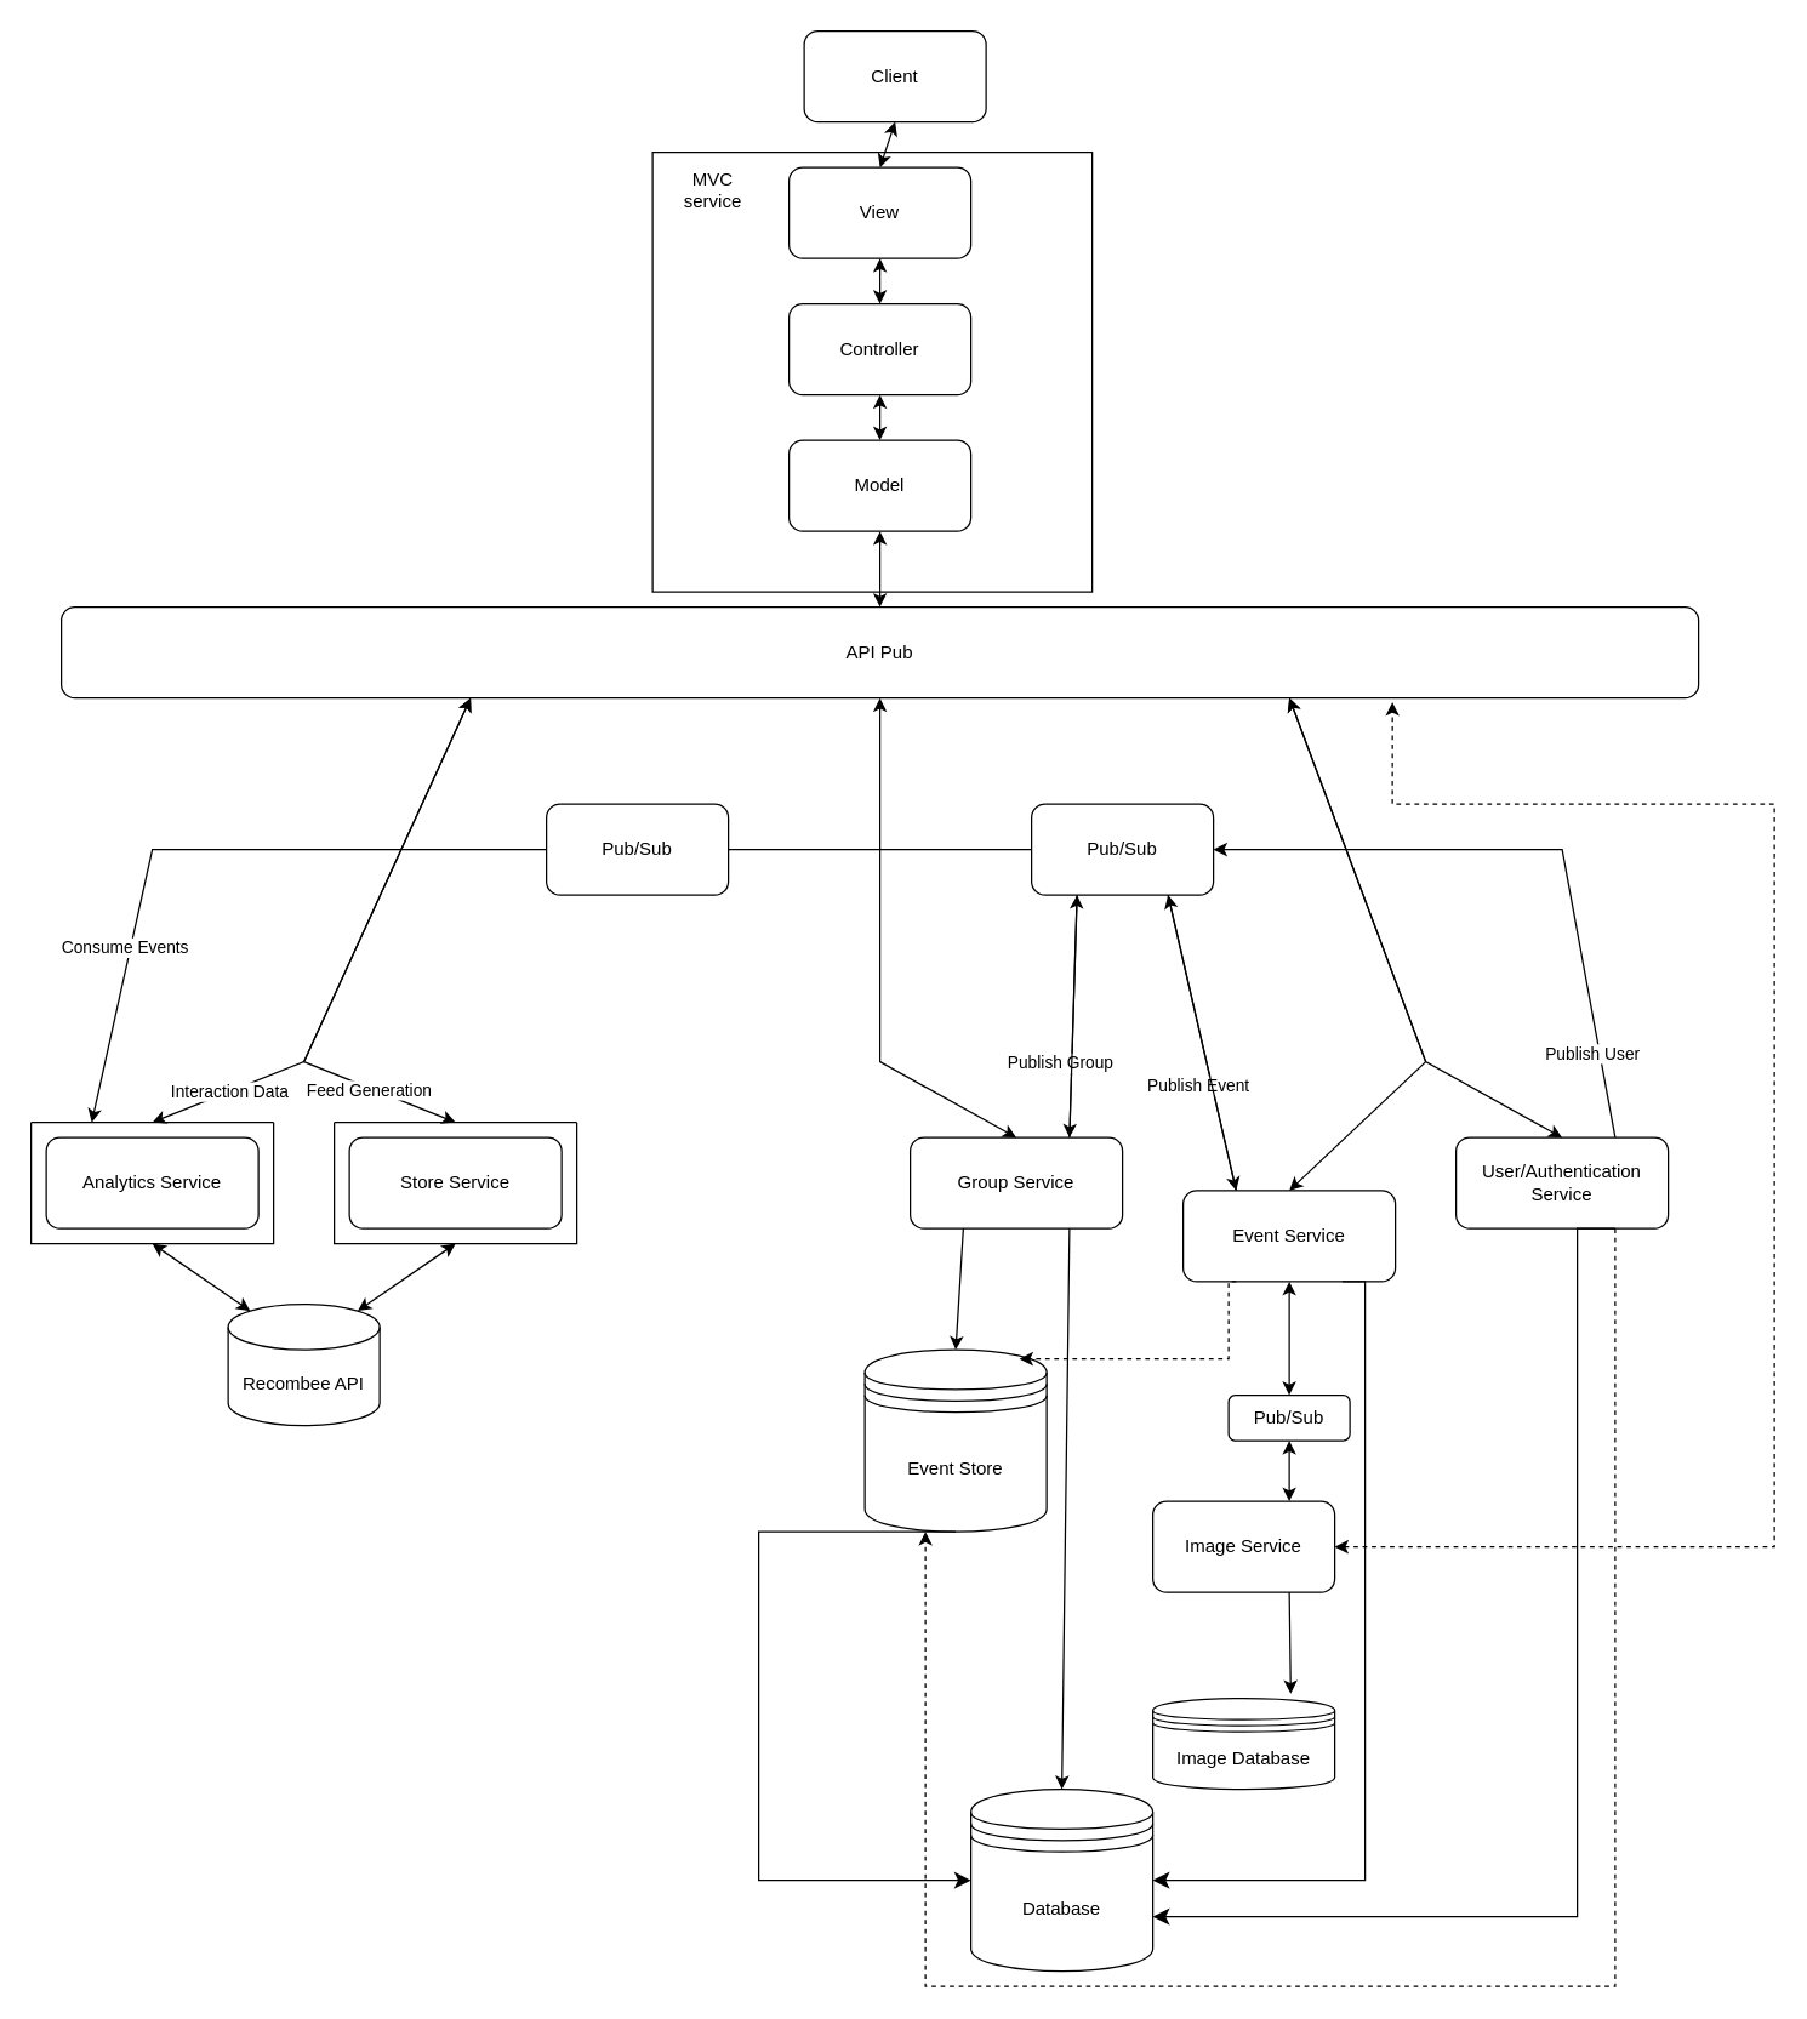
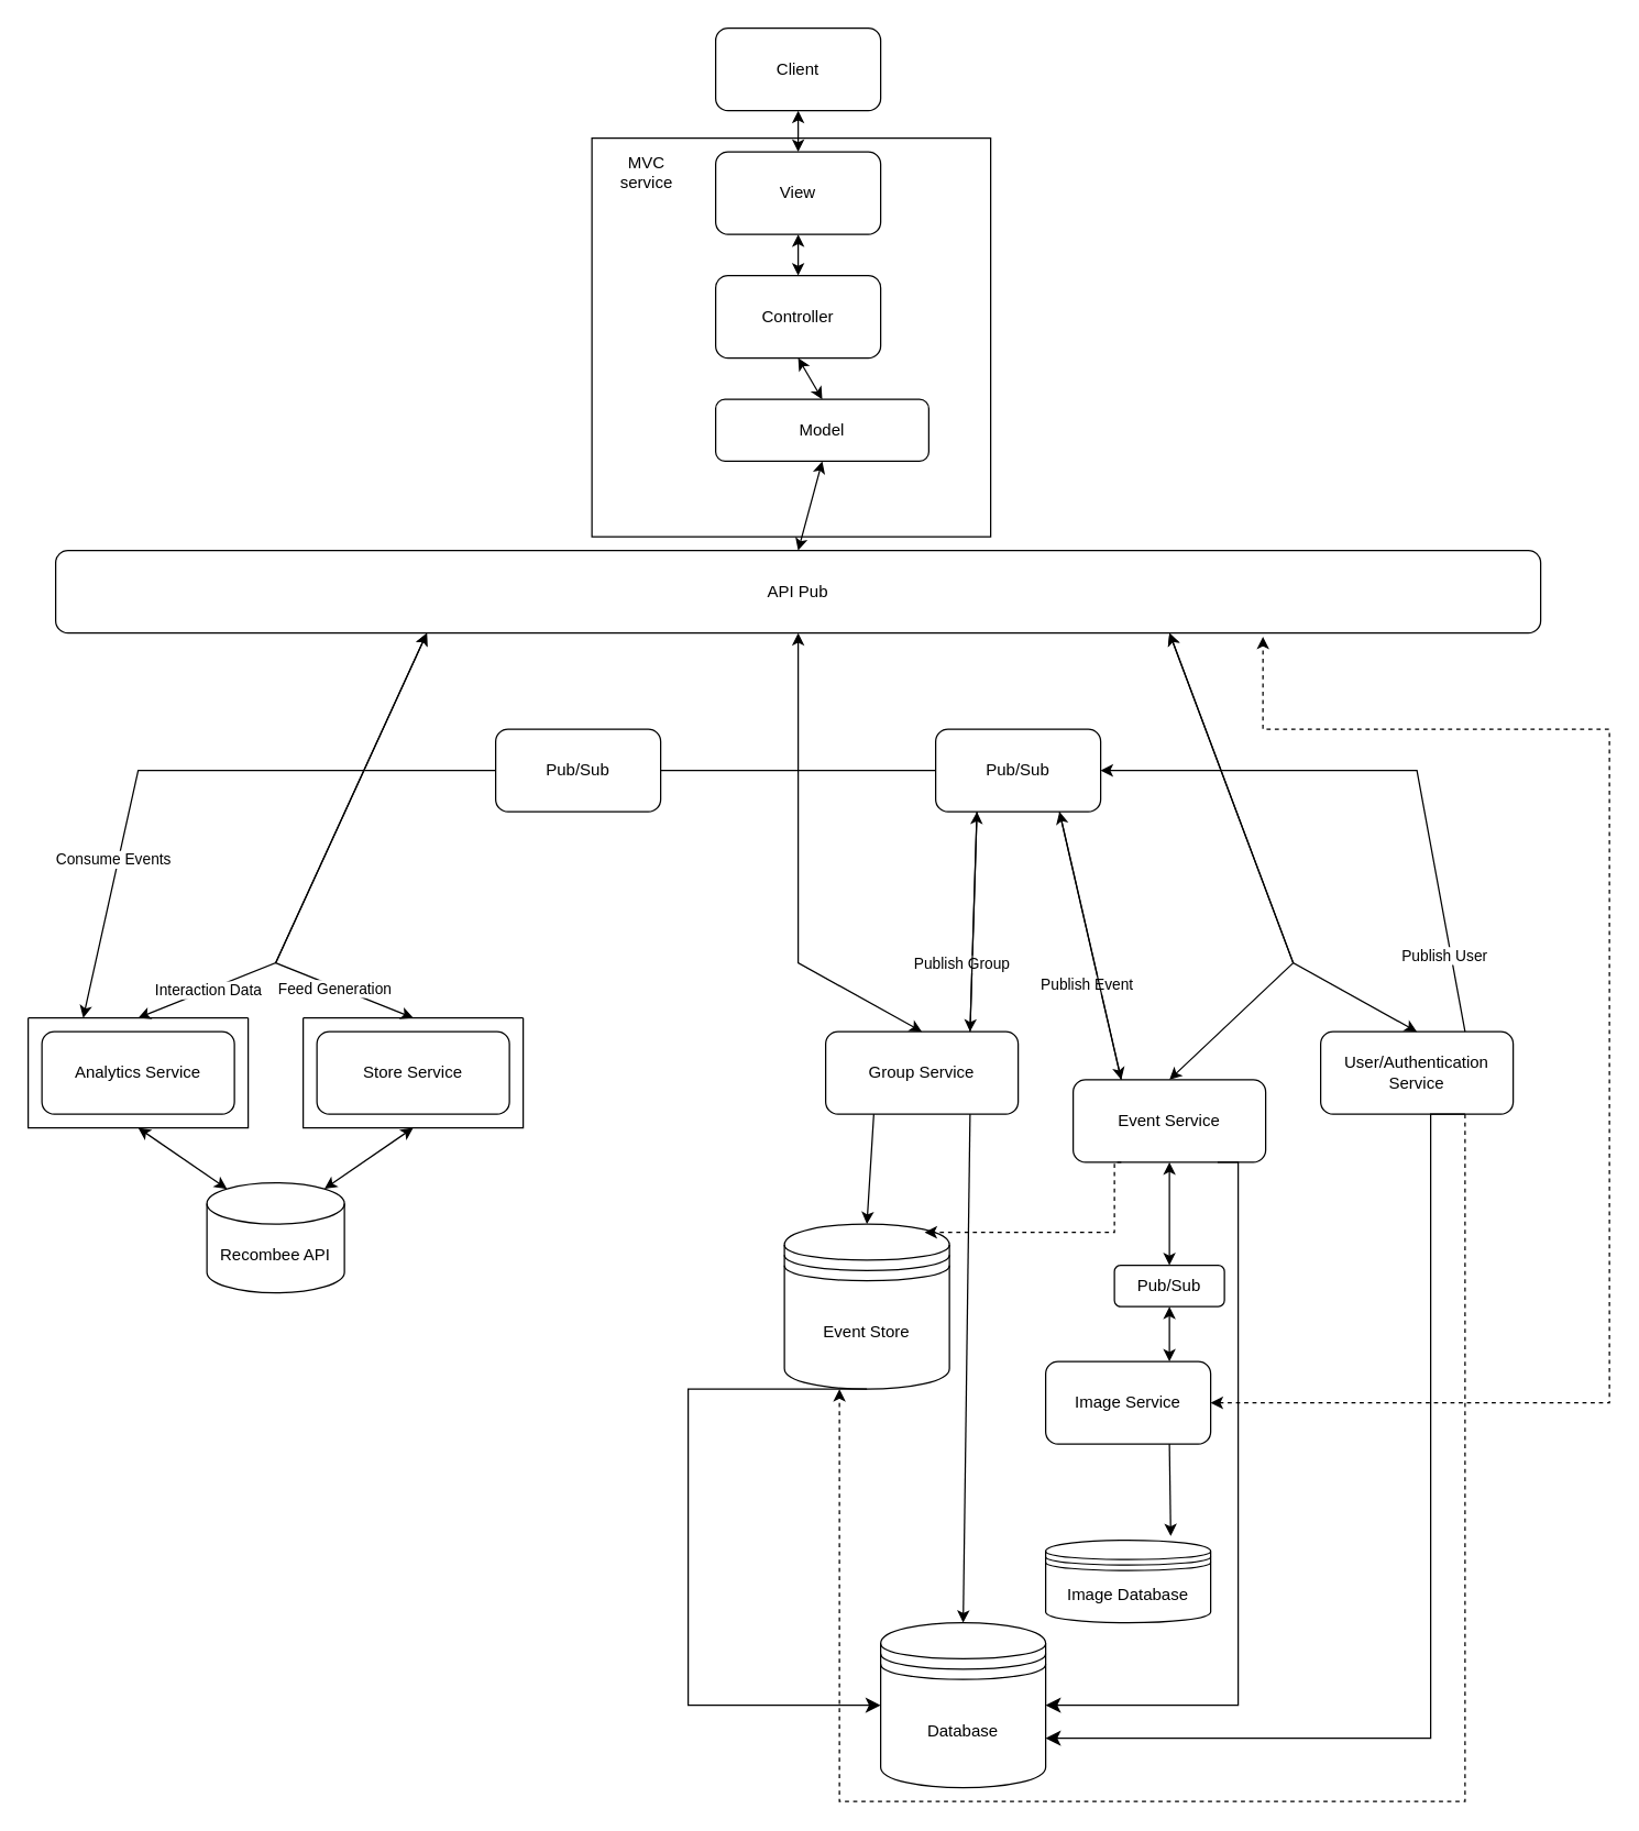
- <mxCell id="35" value="Client" style="rounded=1;whiteSpace=wrap;html=1;" parent="1" vertex="1"><mxGeometry x="530" y="20" width="120" height="60" as="geometry" /></mxCell>
+ <mxCell id="35" value="Client" style="rounded=1;whiteSpace=wrap;html=1;" parent="1" vertex="1"><mxGeometry x="520" y="20" width="120" height="60" as="geometry" /></mxCell>
- <mxCell id="45" value="Model" style="rounded=1;whiteSpace=wrap;html=1;" parent="1" vertex="1"><mxGeometry x="520" y="290" width="120" height="60" as="geometry" /></mxCell>
+ <mxCell id="45" value="Model" style="rounded=1;whiteSpace=wrap;html=1;" parent="1" vertex="1"><mxGeometry x="520" y="290" width="155" height="45" as="geometry" /></mxCell>
